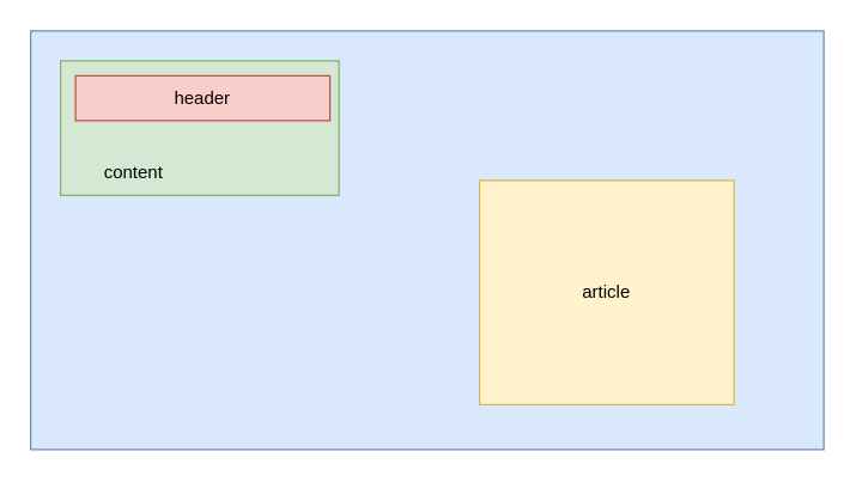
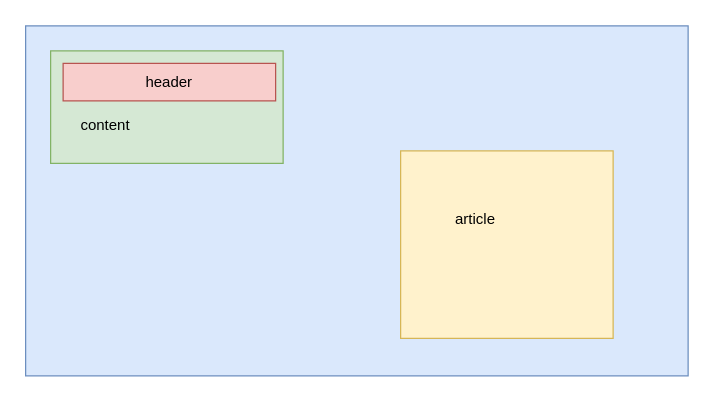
- <mxCell id="5" value="content" style="text;html=1;strokeColor=none;fillColor=none;align=center;verticalAlign=middle;whiteSpace=wrap;rounded=0;" vertex="1" parent="1"><mxGeometry x="69" y="105" width="40" height="20" as="geometry" /></mxCell>
+ <mxCell id="5" value="content" style="text;html=1;strokeColor=none;fillColor=none;align=center;verticalAlign=middle;whiteSpace=wrap;rounded=0;" vertex="1" parent="1"><mxGeometry x="64" y="90" width="40" height="20" as="geometry" /></mxCell>
- <mxCell id="7" value="article" style="text;html=1;strokeColor=none;fillColor=none;align=center;verticalAlign=middle;whiteSpace=wrap;rounded=0;" vertex="1" parent="1"><mxGeometry x="385" y="185" width="40" height="20" as="geometry" /></mxCell>
+ <mxCell id="7" value="article" style="text;html=1;strokeColor=none;fillColor=none;align=center;verticalAlign=middle;whiteSpace=wrap;rounded=0;" vertex="1" parent="1"><mxGeometry x="360" y="165" width="40" height="20" as="geometry" /></mxCell>
